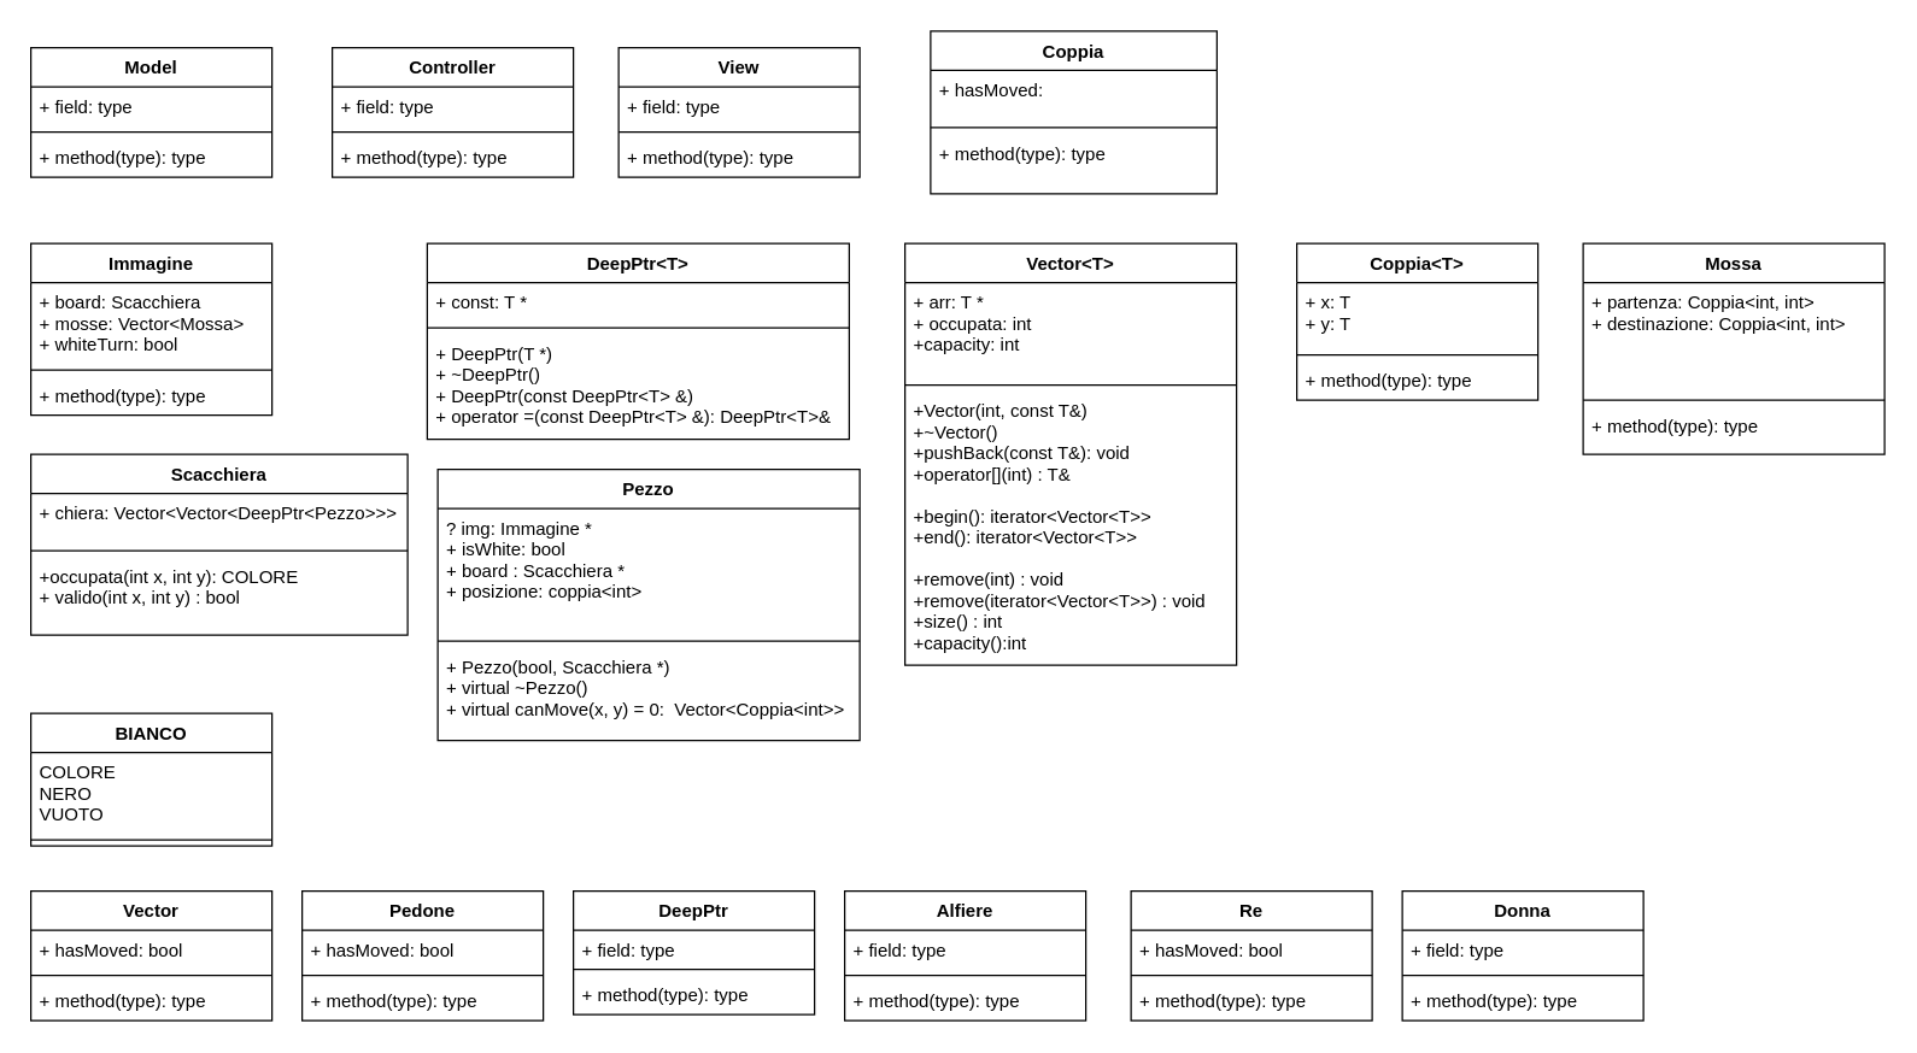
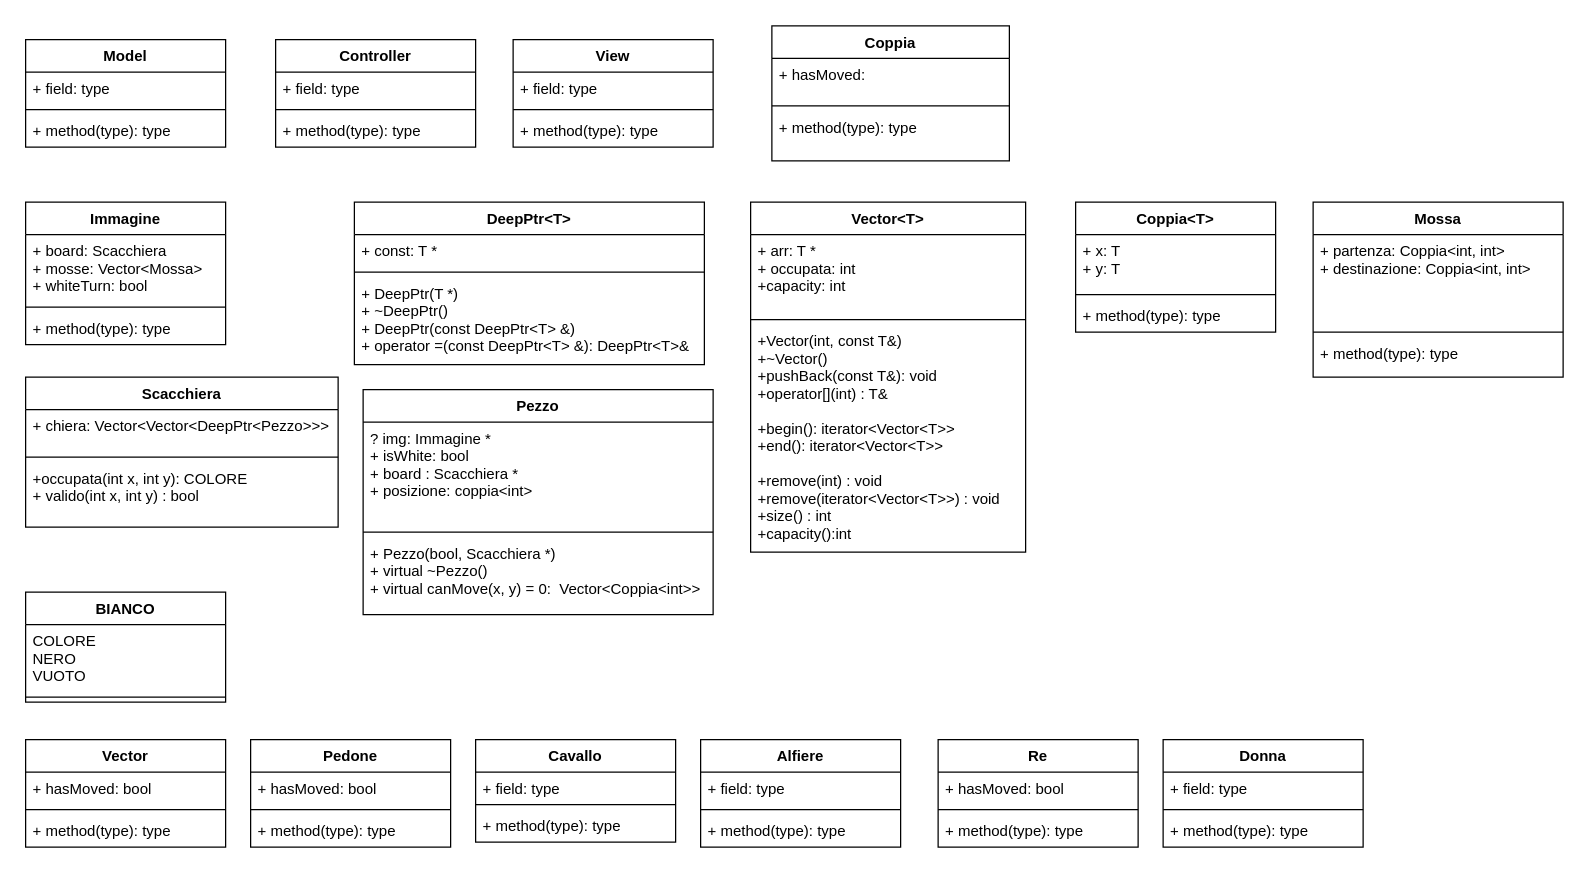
- <mxCell id="30" value="DeepPtr" style="swimlane;fontStyle=1;align=center;verticalAlign=top;childLayout=stackLayout;horizontal=1;startSize=26;horizontalStack=0;resizeParent=1;resizeParentMax=0;resizeLast=0;collapsible=1;marginBottom=0;" vertex="1" parent="1"><mxGeometry x="380" y="591" width="160" height="82" as="geometry" /></mxCell>
+ <mxCell id="30" value="Cavallo" style="swimlane;fontStyle=1;align=center;verticalAlign=top;childLayout=stackLayout;horizontal=1;startSize=26;horizontalStack=0;resizeParent=1;resizeParentMax=0;resizeLast=0;collapsible=1;marginBottom=0;" vertex="1" parent="1"><mxGeometry x="380" y="591" width="160" height="82" as="geometry" /></mxCell>
